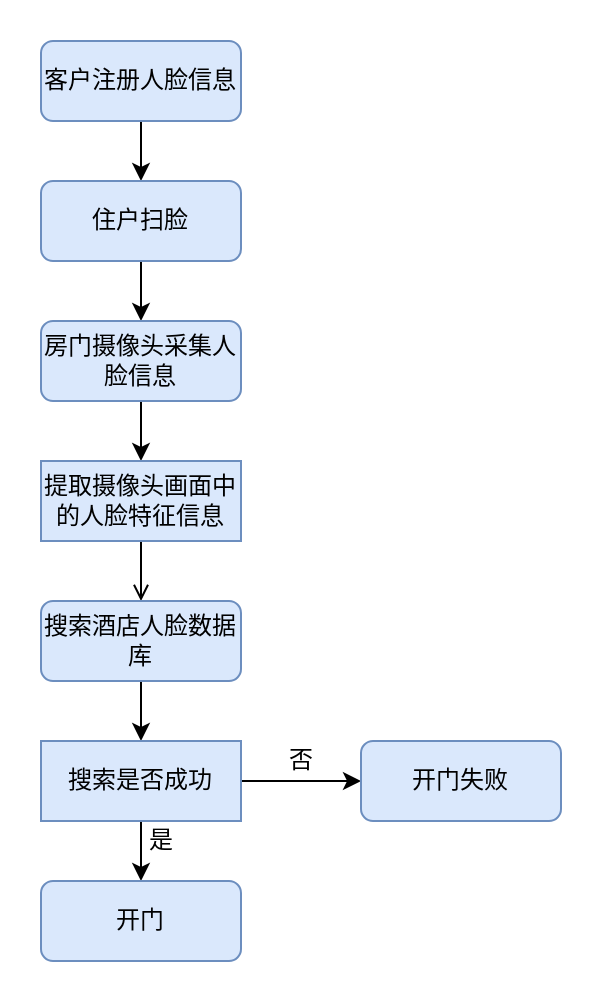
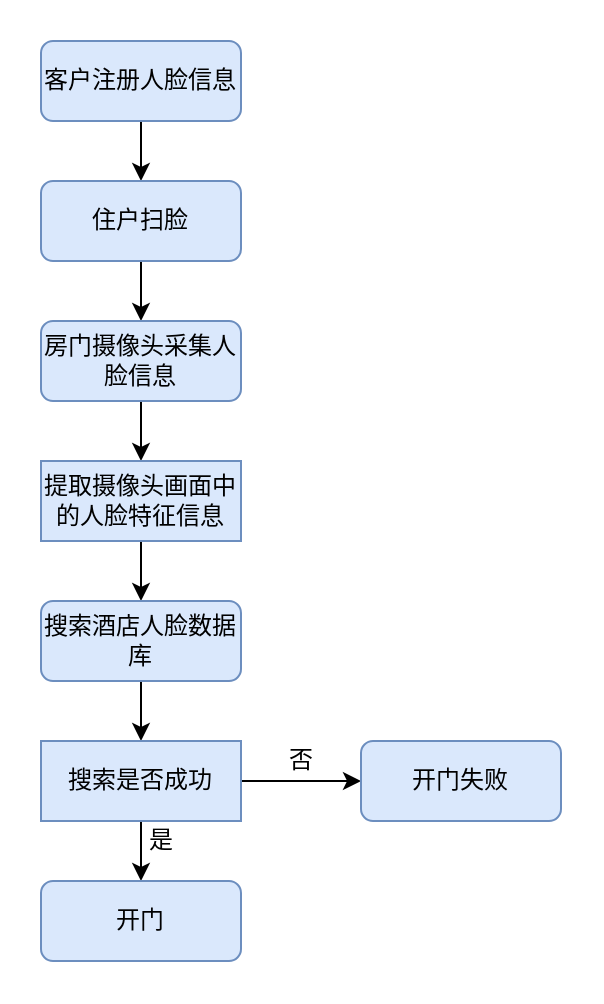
- <mxCell id="8" style="edgeStyle=orthogonalEdgeStyle;rounded=0;orthogonalLoop=1;jettySize=auto;html=1;exitX=0.5;exitY=1;exitDx=0;exitDy=0;endArrow=open;" parent="1" source="9" target="11" edge="1"><mxGeometry relative="1" as="geometry" /></mxCell>
+ <mxCell id="8" style="edgeStyle=orthogonalEdgeStyle;rounded=0;orthogonalLoop=1;jettySize=auto;html=1;exitX=0.5;exitY=1;exitDx=0;exitDy=0;" parent="1" source="9" target="11" edge="1"><mxGeometry relative="1" as="geometry" /></mxCell>
